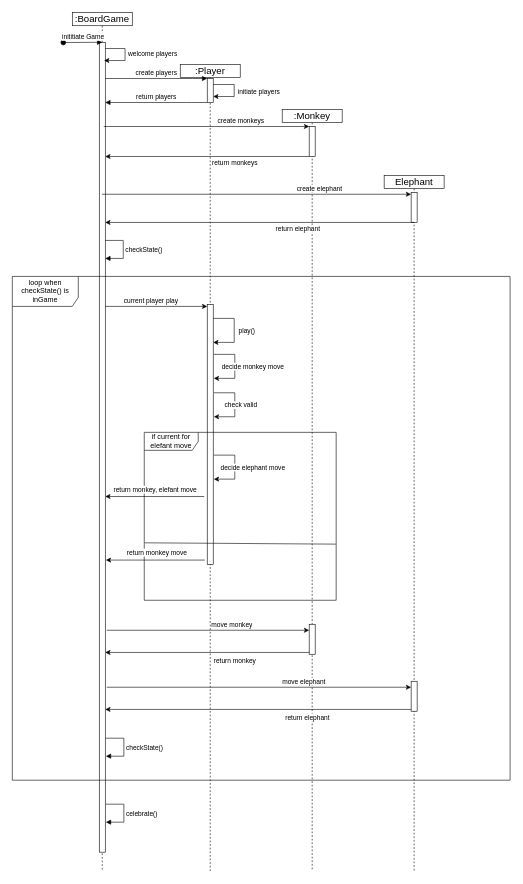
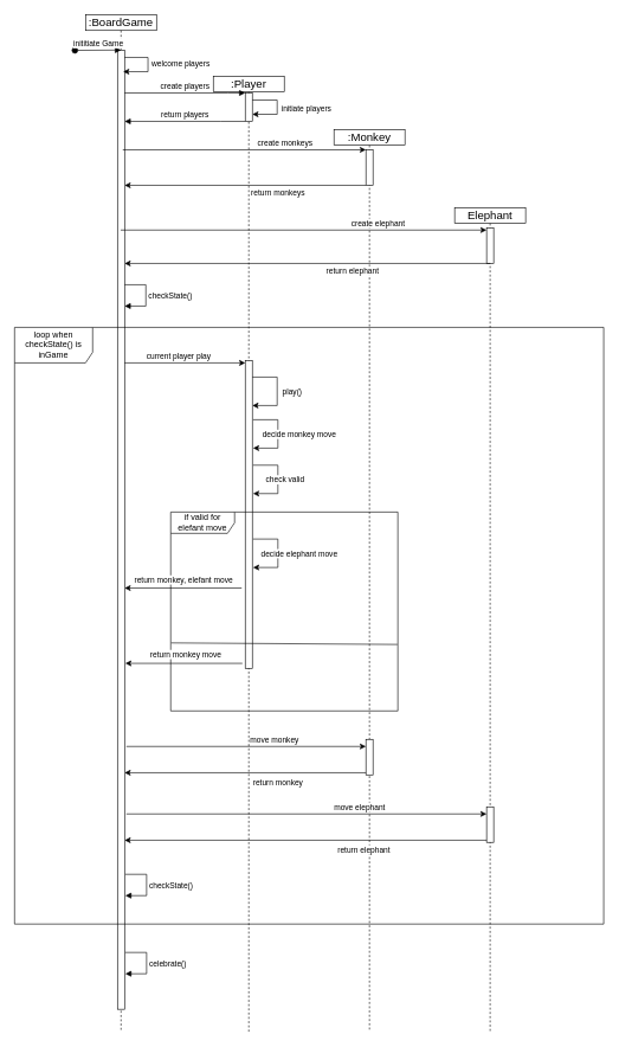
- <mxCell id="36" value="if current for elefant move" style="shape=umlFrame;whiteSpace=wrap;html=1;pointerEvents=0;width=90;height=30;" parent="1" vertex="1"><mxGeometry x="240" y="720.41" width="320" height="280" as="geometry" /></mxCell>
+ <mxCell id="36" value="if valid for elefant move" style="shape=umlFrame;whiteSpace=wrap;html=1;pointerEvents=0;width=90;height=30;" parent="1" vertex="1"><mxGeometry x="240" y="720.41" width="320" height="280" as="geometry" /></mxCell>
